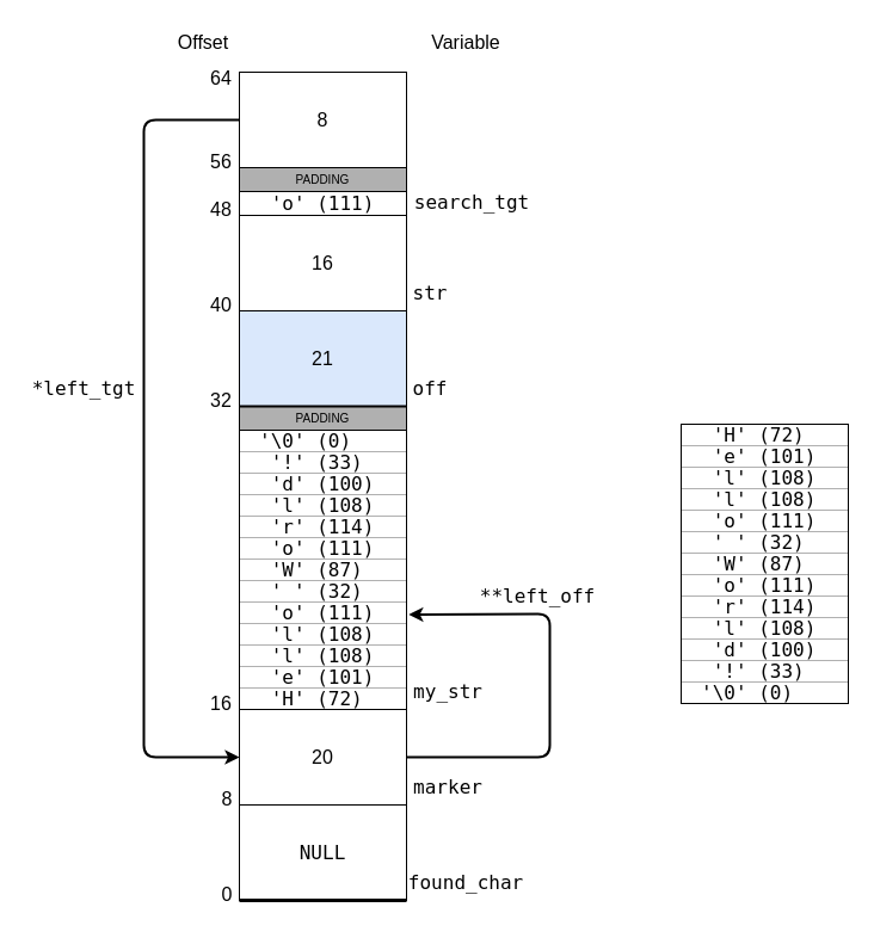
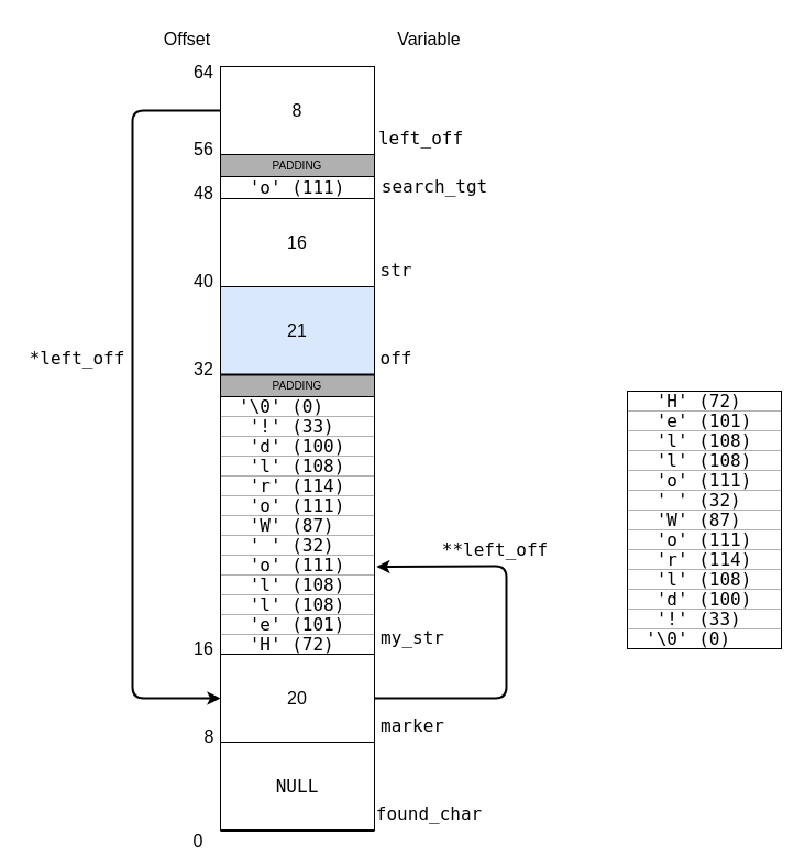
+ <mxCell id="58" value="&lt;pre&gt;left_off&lt;/pre&gt;" style="text;html=1;strokeColor=none;fillColor=none;align=center;verticalAlign=middle;whiteSpace=wrap;rounded=0;fontSize=16;" vertex="1" parent="1"><mxGeometry x="340" y="110" width="85" height="30" as="geometry" /></mxCell>
- <mxCell id="60" value="&lt;pre&gt;*left_tgt&lt;/pre&gt;" style="text;html=1;strokeColor=none;fillColor=none;align=center;verticalAlign=middle;whiteSpace=wrap;rounded=0;fontSize=16;" vertex="1" parent="1"><mxGeometry x="20" y="310" width="100" height="30" as="geometry" /></mxCell>
+ <mxCell id="60" value="&lt;pre&gt;*left_off&lt;/pre&gt;" style="text;html=1;strokeColor=none;fillColor=none;align=center;verticalAlign=middle;whiteSpace=wrap;rounded=0;fontSize=16;" vertex="1" parent="1"><mxGeometry x="20" y="310" width="100" height="30" as="geometry" /></mxCell>
- <mxCell id="6" value="0" style="text;html=1;strokeColor=none;fillColor=none;align=center;verticalAlign=middle;whiteSpace=wrap;rounded=0;fontSize=16;" parent="1" vertex="1"><mxGeometry x="180" y="734" width="20" height="30" as="geometry" /></mxCell>
+ <mxCell id="6" value="0" style="text;html=1;strokeColor=none;fillColor=none;align=center;verticalAlign=middle;whiteSpace=wrap;rounded=0;fontSize=16;" parent="1" vertex="1"><mxGeometry x="170" y="749" width="20" height="30" as="geometry" /></mxCell>
